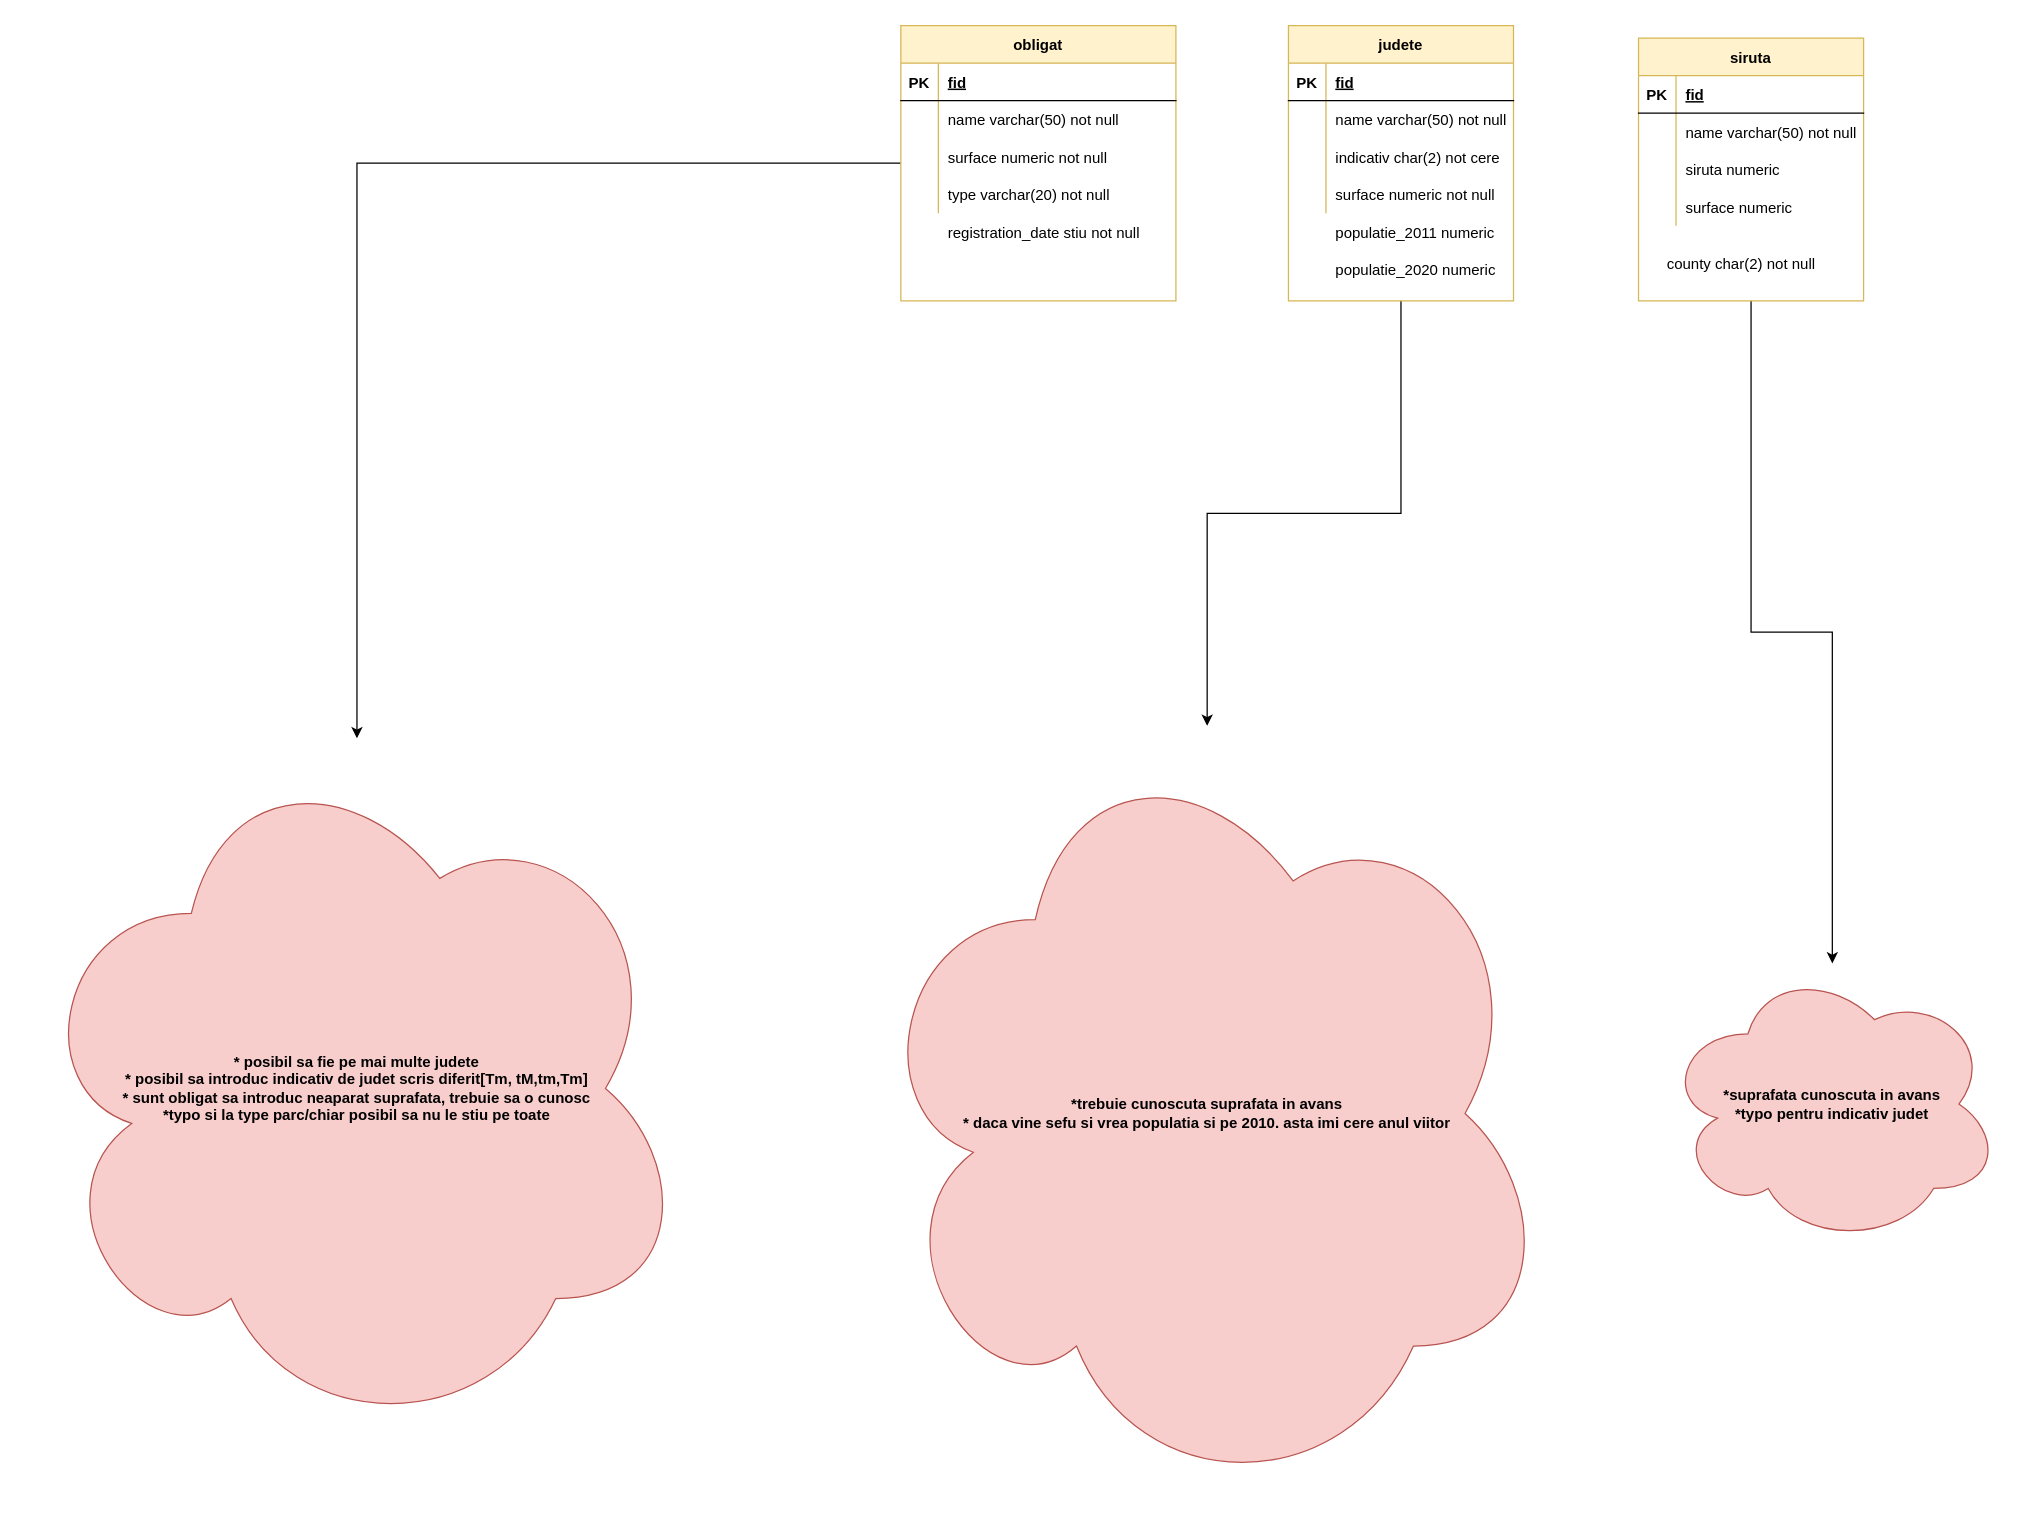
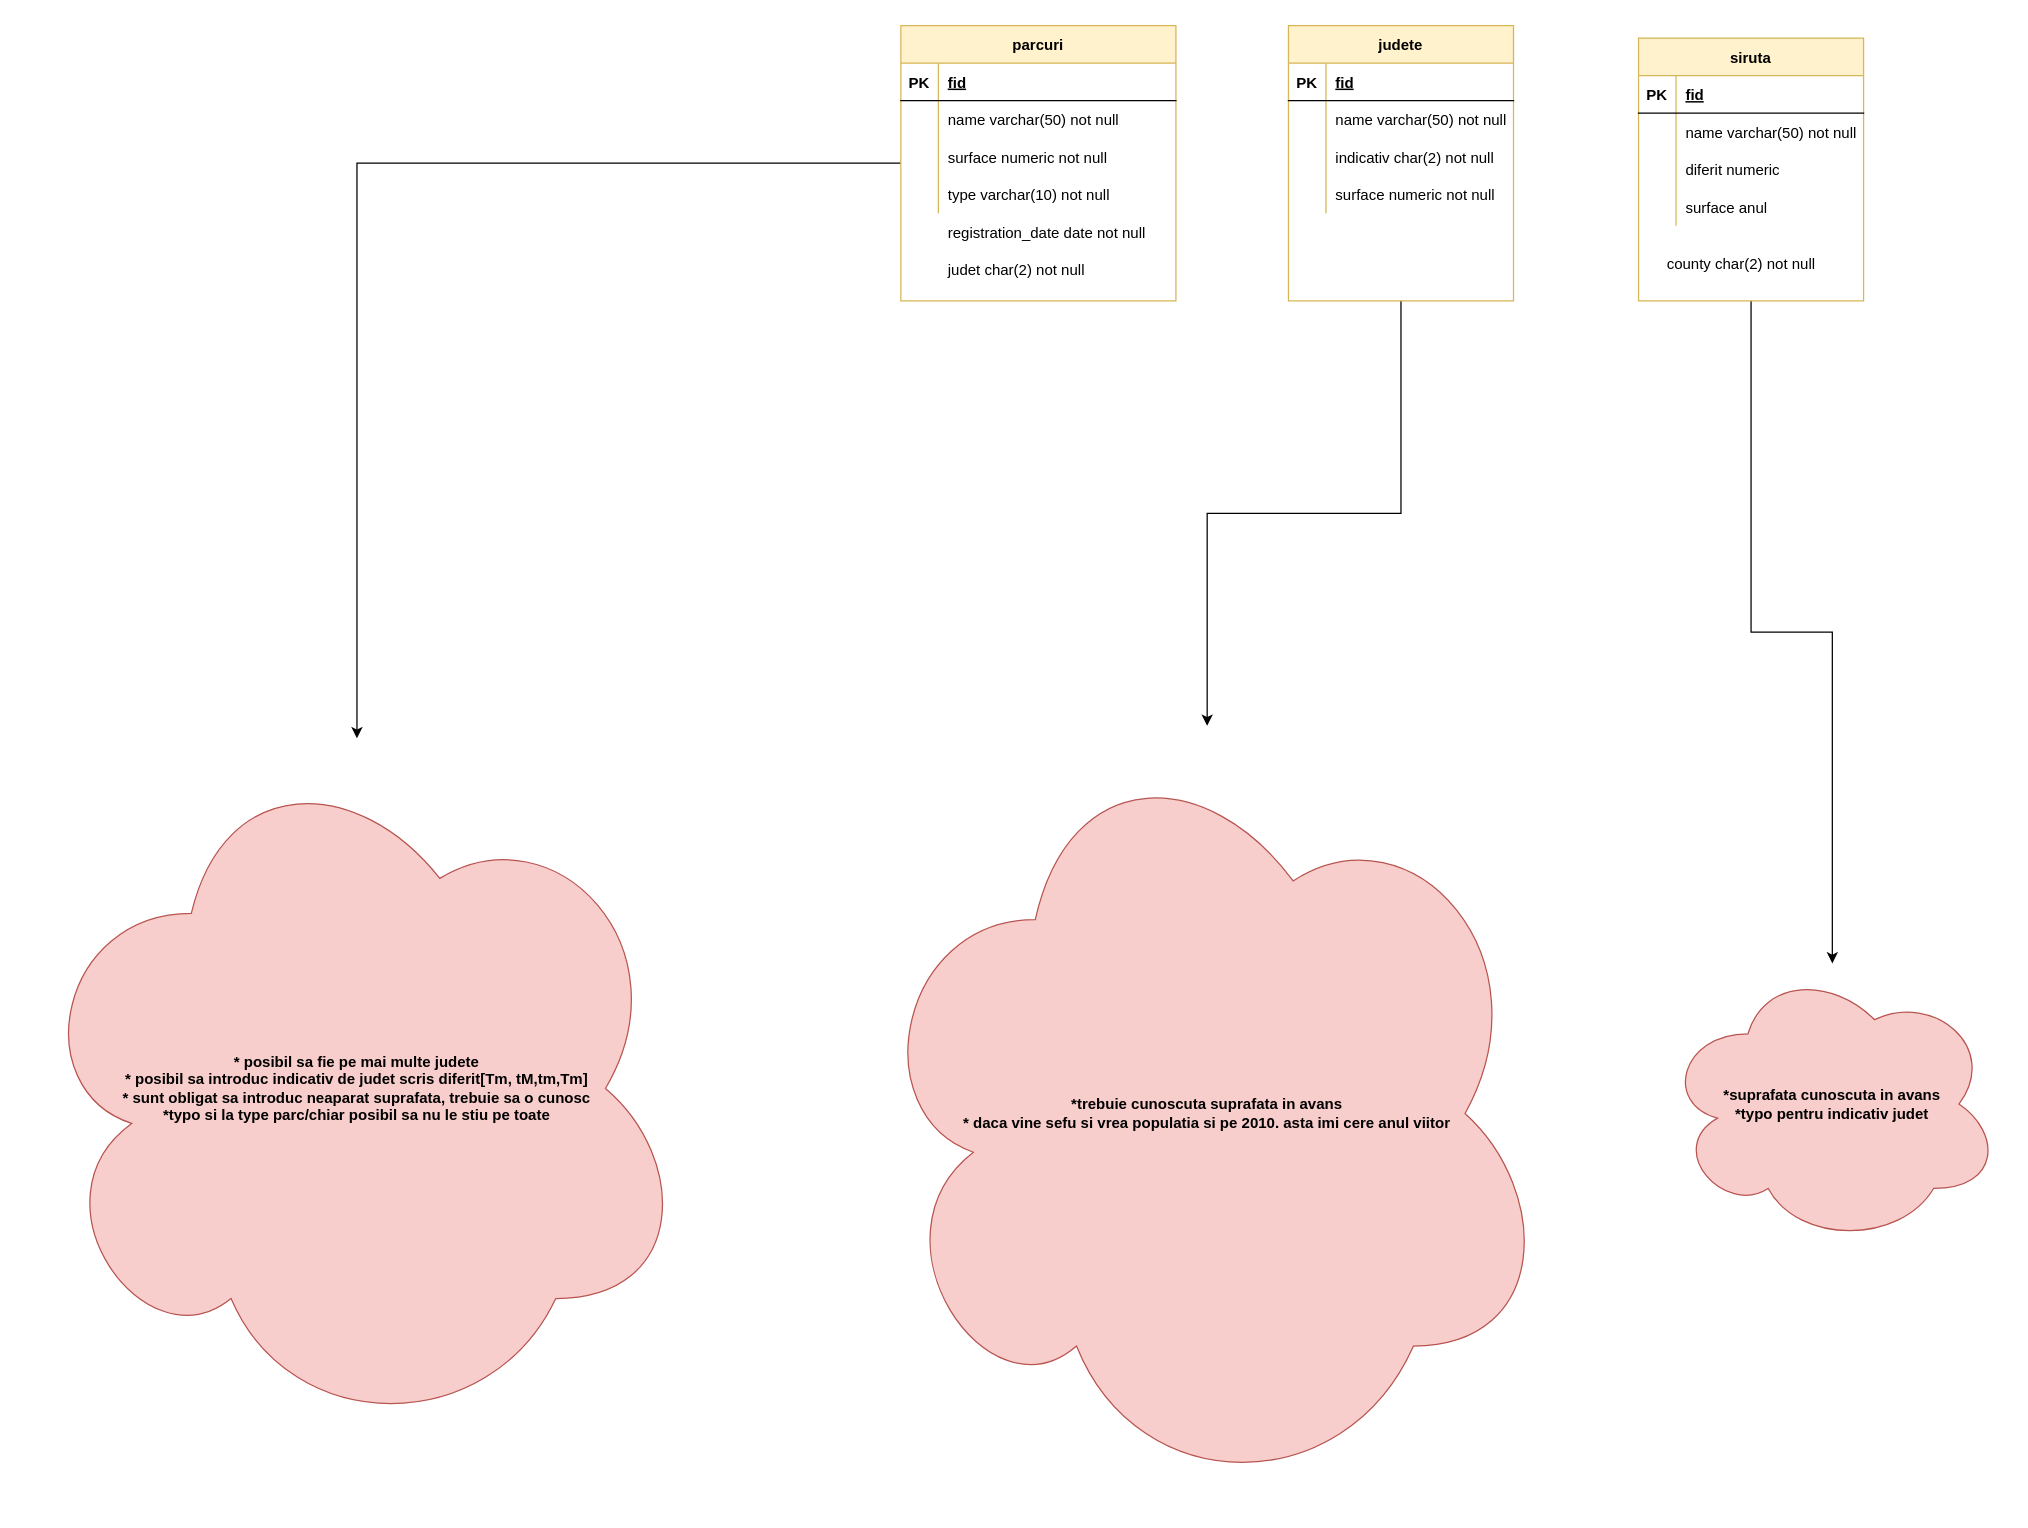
- <mxCell id="3" value="obligat" style="shape=table;startSize=30;container=1;collapsible=1;childLayout=tableLayout;fixedRows=1;rowLines=0;fontStyle=1;align=center;resizeLast=1;fillColor=#fff2cc;strokeColor=#d6b656;" vertex="1" parent="1"><mxGeometry x="720" y="20" width="220" height="220" as="geometry" /></mxCell>
+ <mxCell id="3" value="parcuri" style="shape=table;startSize=30;container=1;collapsible=1;childLayout=tableLayout;fixedRows=1;rowLines=0;fontStyle=1;align=center;resizeLast=1;fillColor=#fff2cc;strokeColor=#d6b656;" vertex="1" parent="1"><mxGeometry x="720" y="20" width="220" height="220" as="geometry" /></mxCell>
- <mxCell id="30" value="indicativ char(2) not cere" style="shape=partialRectangle;connectable=0;fillColor=none;top=0;left=0;bottom=0;right=0;align=left;spacingLeft=6;overflow=hidden;" vertex="1" parent="28"><mxGeometry x="30" width="150" height="30" as="geometry"><mxRectangle width="150" height="30" as="alternateBounds" /></mxGeometry></mxCell>
+ <mxCell id="30" value="indicativ char(2) not null" style="shape=partialRectangle;connectable=0;fillColor=none;top=0;left=0;bottom=0;right=0;align=left;spacingLeft=6;overflow=hidden;" vertex="1" parent="28"><mxGeometry x="30" width="150" height="30" as="geometry"><mxRectangle width="150" height="30" as="alternateBounds" /></mxGeometry></mxCell>
- <mxCell id="46" value="siruta numeric" style="shape=partialRectangle;connectable=0;fillColor=none;top=0;left=0;bottom=0;right=0;align=left;spacingLeft=6;overflow=hidden;" vertex="1" parent="44"><mxGeometry x="30" width="150" height="30" as="geometry"><mxRectangle width="150" height="30" as="alternateBounds" /></mxGeometry></mxCell>
+ <mxCell id="46" value="diferit numeric" style="shape=partialRectangle;connectable=0;fillColor=none;top=0;left=0;bottom=0;right=0;align=left;spacingLeft=6;overflow=hidden;" vertex="1" parent="44"><mxGeometry x="30" width="150" height="30" as="geometry"><mxRectangle width="150" height="30" as="alternateBounds" /></mxGeometry></mxCell>
- <mxCell id="15" value="type varchar(20) not null" style="shape=partialRectangle;connectable=0;fillColor=none;top=0;left=0;bottom=0;right=0;align=left;spacingLeft=6;overflow=hidden;" vertex="1" parent="13"><mxGeometry x="30" width="190" height="30" as="geometry"><mxRectangle width="190" height="30" as="alternateBounds" /></mxGeometry></mxCell>
+ <mxCell id="15" value="type varchar(10) not null" style="shape=partialRectangle;connectable=0;fillColor=none;top=0;left=0;bottom=0;right=0;align=left;spacingLeft=6;overflow=hidden;" vertex="1" parent="13"><mxGeometry x="30" width="190" height="30" as="geometry"><mxRectangle width="190" height="30" as="alternateBounds" /></mxGeometry></mxCell>
- <mxCell id="49" value="surface numeric" style="shape=partialRectangle;connectable=0;fillColor=none;top=0;left=0;bottom=0;right=0;align=left;spacingLeft=6;overflow=hidden;" vertex="1" parent="47"><mxGeometry x="30" width="150" height="30" as="geometry"><mxRectangle width="150" height="30" as="alternateBounds" /></mxGeometry></mxCell>
+ <mxCell id="49" value="surface anul" style="shape=partialRectangle;connectable=0;fillColor=none;top=0;left=0;bottom=0;right=0;align=left;spacingLeft=6;overflow=hidden;" vertex="1" parent="47"><mxGeometry x="30" width="150" height="30" as="geometry"><mxRectangle width="150" height="30" as="alternateBounds" /></mxGeometry></mxCell>
- <mxCell id="34" value="populatie_2011 numeric" style="shape=partialRectangle;connectable=0;fillColor=none;top=0;left=0;bottom=0;right=0;align=left;spacingLeft=6;overflow=hidden;" vertex="1" parent="1"><mxGeometry x="1060" y="170" width="150" height="30" as="geometry"><mxRectangle width="150" height="30" as="alternateBounds" /></mxGeometry></mxCell>
- <mxCell id="18" value="registration_date stiu not null" style="shape=partialRectangle;connectable=0;fillColor=none;top=0;left=0;bottom=0;right=0;align=left;spacingLeft=6;overflow=hidden;" vertex="1" parent="1"><mxGeometry x="750" y="170" width="190" height="30" as="geometry"><mxRectangle width="190" height="30" as="alternateBounds" /></mxGeometry></mxCell>
+ <mxCell id="18" value="registration_date date not null" style="shape=partialRectangle;connectable=0;fillColor=none;top=0;left=0;bottom=0;right=0;align=left;spacingLeft=6;overflow=hidden;" vertex="1" parent="1"><mxGeometry x="750" y="170" width="190" height="30" as="geometry"><mxRectangle width="190" height="30" as="alternateBounds" /></mxGeometry></mxCell>
+ <mxCell id="19" value="judet char(2) not null" style="shape=partialRectangle;connectable=0;fillColor=none;top=0;left=0;bottom=0;right=0;align=left;spacingLeft=6;overflow=hidden;" vertex="1" parent="1"><mxGeometry x="750" y="200" width="190" height="30" as="geometry"><mxRectangle width="190" height="30" as="alternateBounds" /></mxGeometry></mxCell>
- <mxCell id="35" value="populatie_2020 numeric" style="shape=partialRectangle;connectable=0;fillColor=none;top=0;left=0;bottom=0;right=0;align=left;spacingLeft=6;overflow=hidden;" vertex="1" parent="1"><mxGeometry x="1060" y="200" width="150" height="30" as="geometry"><mxRectangle width="150" height="30" as="alternateBounds" /></mxGeometry></mxCell>
